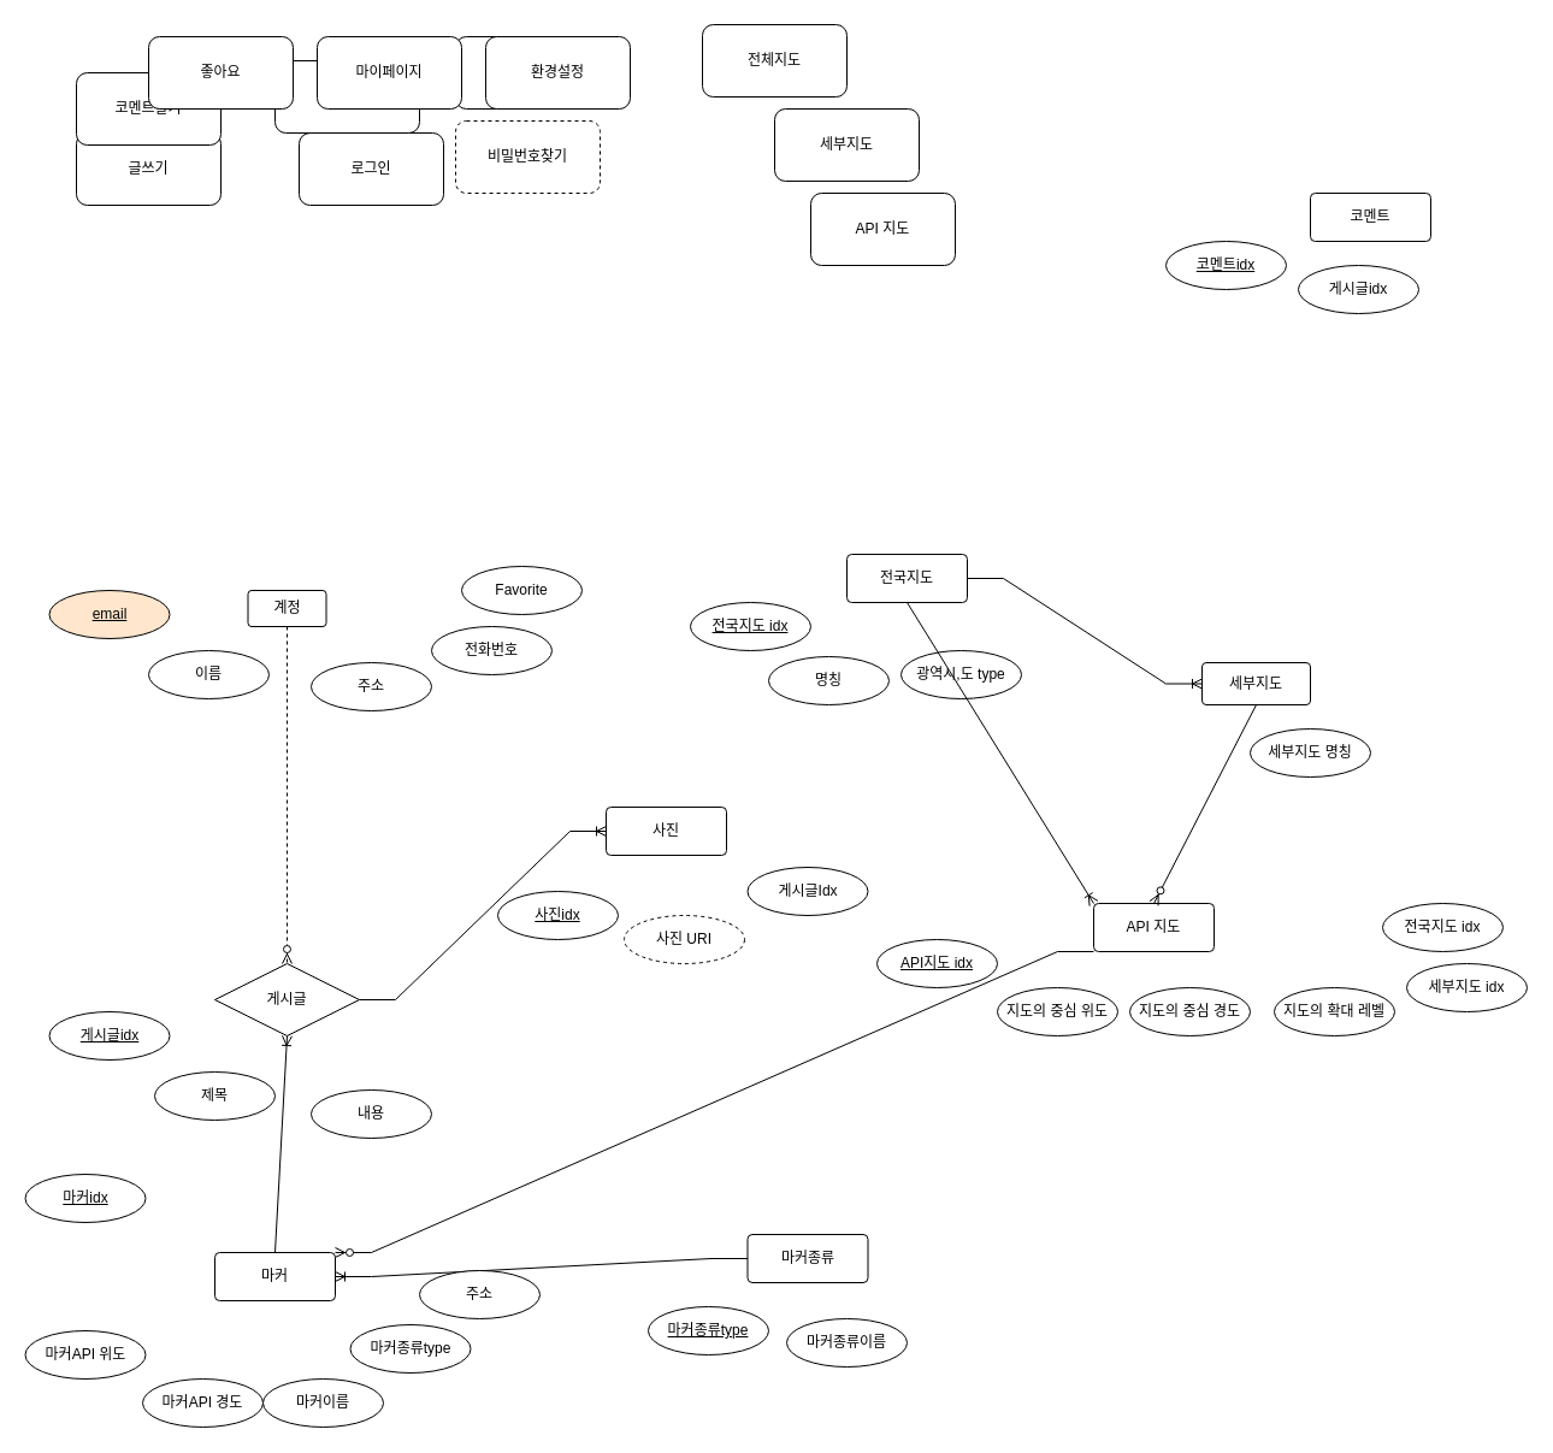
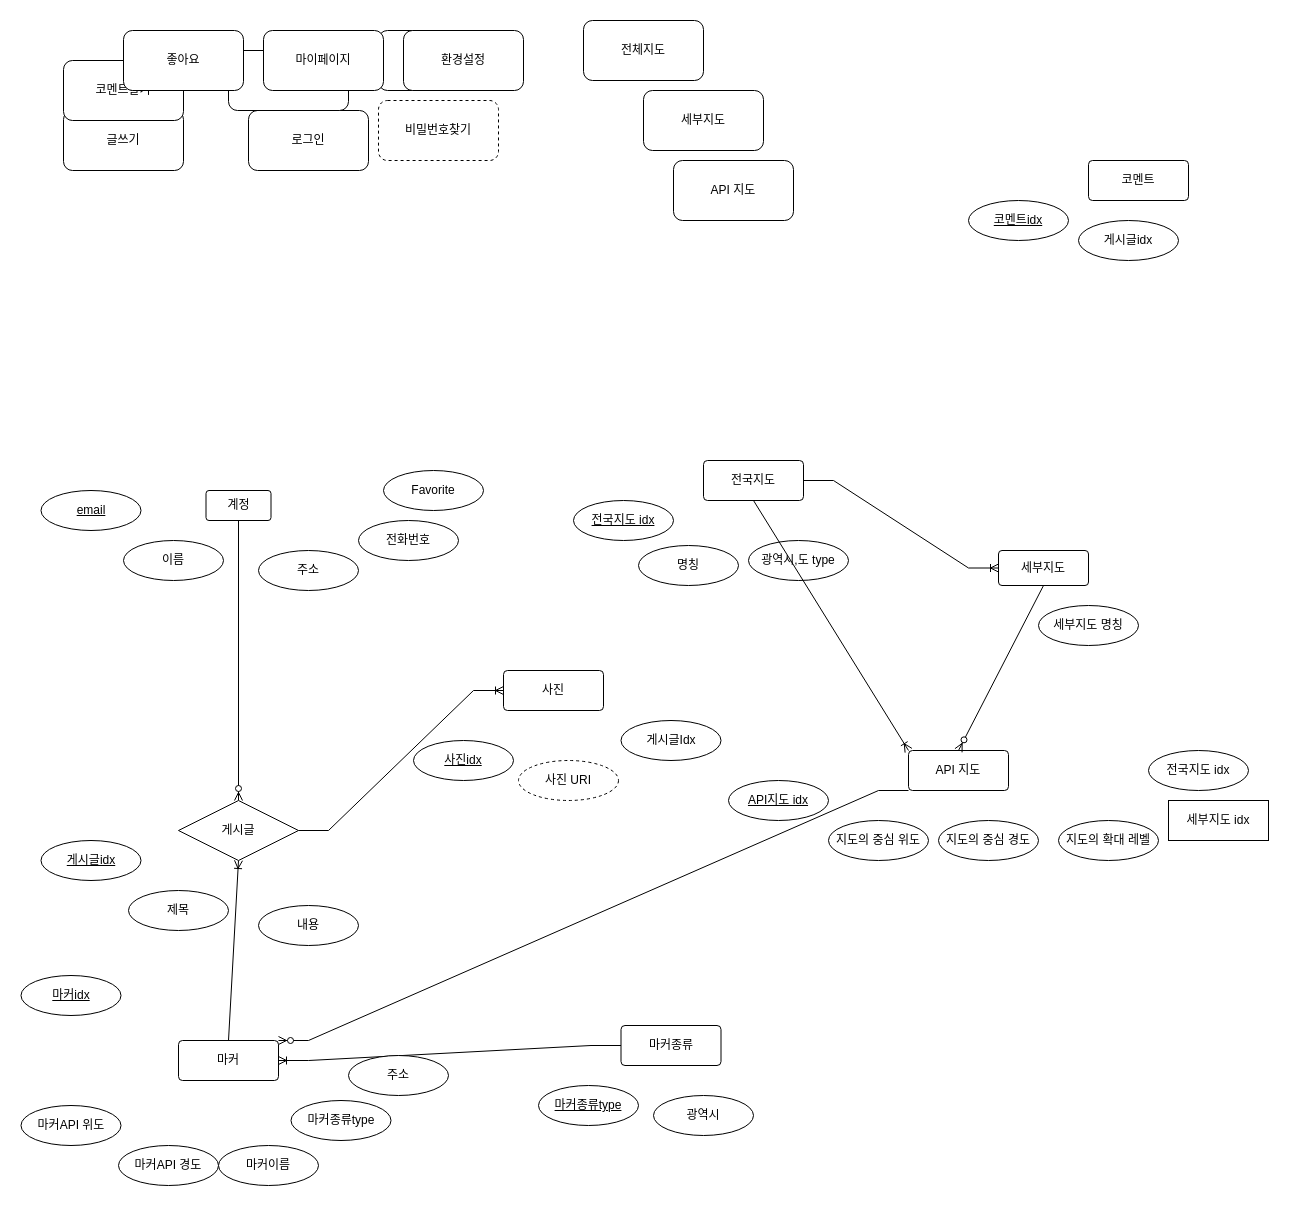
- <mxCell id="14" value="email" style="ellipse;whiteSpace=wrap;html=1;align=center;fontStyle=4;fillColor=#ffe6cc;" parent="1" vertex="1"><mxGeometry x="40.5" y="490" width="100" height="40" as="geometry" /></mxCell>
+ <mxCell id="14" value="email" style="ellipse;whiteSpace=wrap;html=1;align=center;fontStyle=4;" parent="1" vertex="1"><mxGeometry x="40.5" y="490" width="100" height="40" as="geometry" /></mxCell>
- <mxCell id="41" value="" style="fontSize=12;html=1;endArrow=ERzeroToMany;endFill=1;rounded=0;entryX=0.5;entryY=0;entryDx=0;entryDy=0;dashed=1;" parent="1" source="15" target="61" edge="1"><mxGeometry width="100" height="100" relative="1" as="geometry"><mxPoint x="273" y="750" as="sourcePoint" /><mxPoint x="373" y="650" as="targetPoint" /></mxGeometry></mxCell>
+ <mxCell id="41" value="" style="fontSize=12;html=1;endArrow=ERzeroToMany;endFill=1;rounded=0;entryX=0.5;entryY=0;entryDx=0;entryDy=0;" parent="1" source="15" target="61" edge="1"><mxGeometry width="100" height="100" relative="1" as="geometry"><mxPoint x="273" y="750" as="sourcePoint" /><mxPoint x="373" y="650" as="targetPoint" /></mxGeometry></mxCell>
- <mxCell id="56" value="세부지도 idx" style="ellipse;whiteSpace=wrap;html=1;align=center;" parent="1" vertex="1"><mxGeometry x="1168" y="800" width="100" height="40" as="geometry" /></mxCell>
+ <mxCell id="56" value="세부지도 idx" style="whiteSpace=wrap;html=1;align=center;rounded=0;" parent="1" vertex="1"><mxGeometry x="1168" y="800" width="100" height="40" as="geometry" /></mxCell>
- <mxCell id="40" value="마커종류이름" style="ellipse;whiteSpace=wrap;html=1;align=center;" parent="1" vertex="1"><mxGeometry x="653" y="1095" width="100" height="40" as="geometry" /></mxCell>
+ <mxCell id="40" value="광역시" style="ellipse;whiteSpace=wrap;html=1;align=center;" parent="1" vertex="1"><mxGeometry x="653" y="1095" width="100" height="40" as="geometry" /></mxCell>
